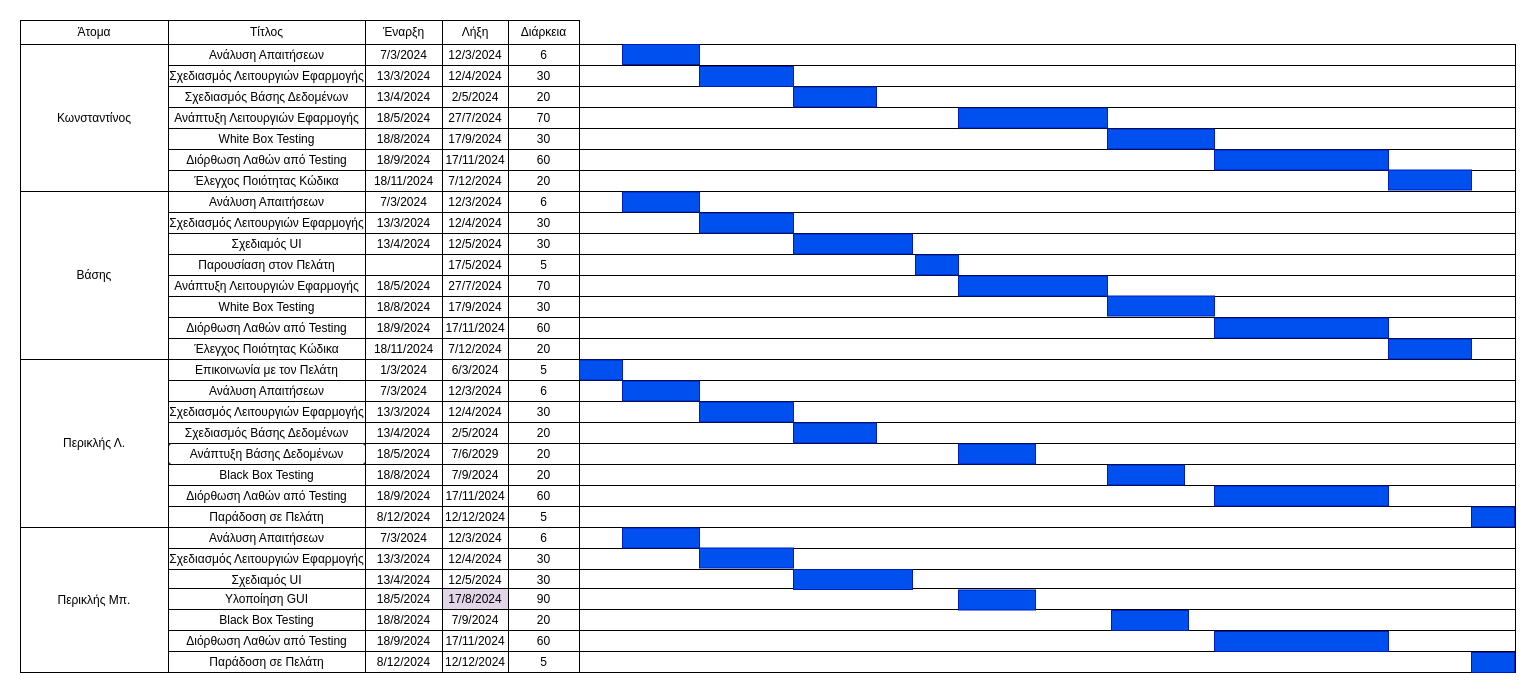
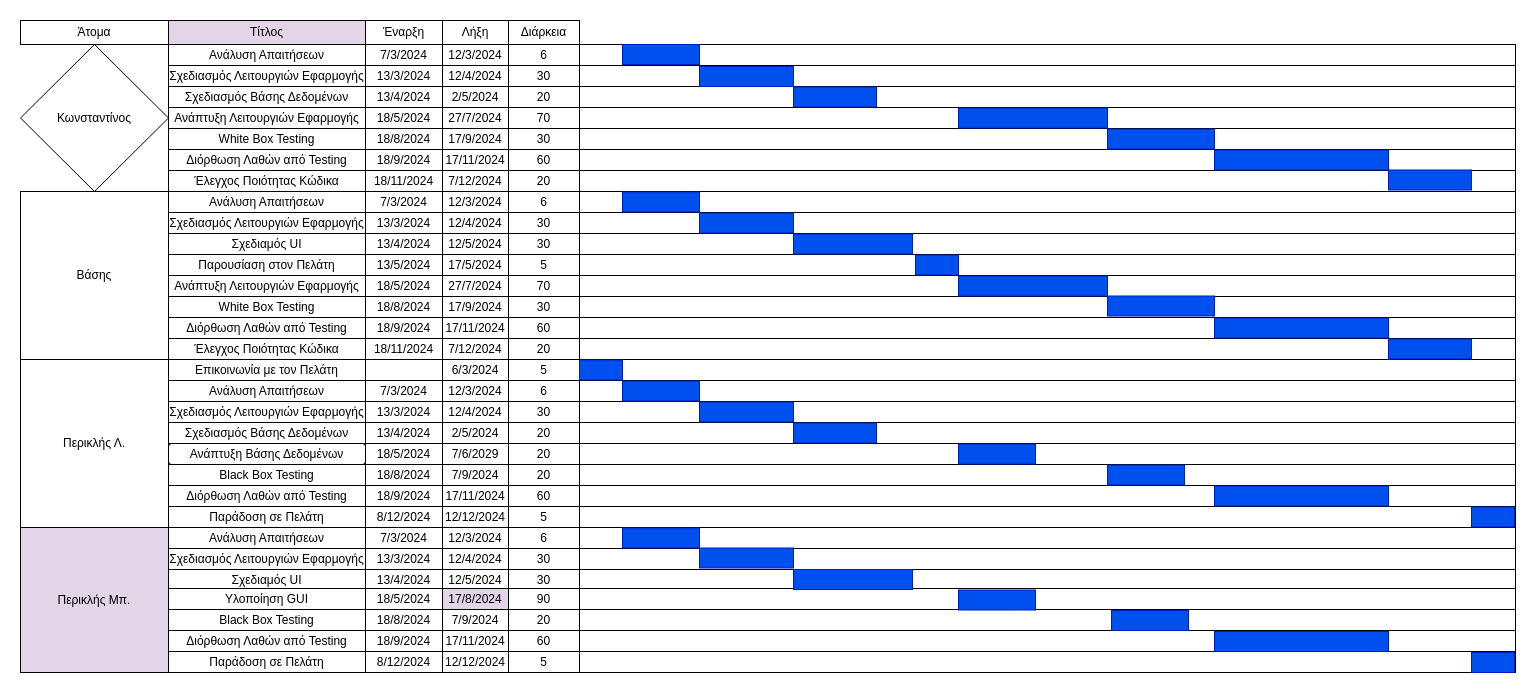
- <mxCell id="2" value="Τίτλος" style="rounded=0;whiteSpace=wrap;html=1;" vertex="1" parent="1"><mxGeometry x="168" y="20" width="197" height="24" as="geometry" /></mxCell>
+ <mxCell id="2" value="Τίτλος" style="rounded=0;whiteSpace=wrap;html=1;fillColor=#e1d5e7;" vertex="1" parent="1"><mxGeometry x="168" y="20" width="197" height="24" as="geometry" /></mxCell>
- <mxCell id="77" value="Κωνσταντίνος" style="rounded=0;whiteSpace=wrap;html=1;" vertex="1" parent="1"><mxGeometry x="20" y="44" width="148" height="147" as="geometry" /></mxCell>
+ <mxCell id="77" value="Κωνσταντίνος" style="rhombus;whiteSpace=wrap;html=1;" vertex="1" parent="1"><mxGeometry x="20" y="44" width="148" height="147" as="geometry" /></mxCell>
+ <mxCell id="47" value="13/5/2024" style="rounded=0;whiteSpace=wrap;html=1;" vertex="1" parent="1"><mxGeometry x="365" y="254" width="77" height="21" as="geometry" /></mxCell>
- <mxCell id="85" value="1/3/2024" style="rounded=0;whiteSpace=wrap;html=1;" vertex="1" parent="1"><mxGeometry x="365" y="359" width="77" height="21" as="geometry" /></mxCell>
- <mxCell id="160" value="Περικλής Μπ." style="rounded=0;whiteSpace=wrap;html=1;" vertex="1" parent="1"><mxGeometry x="20" y="527" width="148" height="145" as="geometry" /></mxCell>
+ <mxCell id="160" value="Περικλής Μπ." style="rounded=0;whiteSpace=wrap;html=1;fillColor=#e1d5e7;" vertex="1" parent="1"><mxGeometry x="20" y="527" width="148" height="145" as="geometry" /></mxCell>
